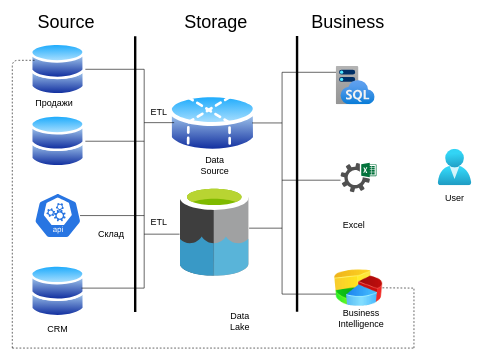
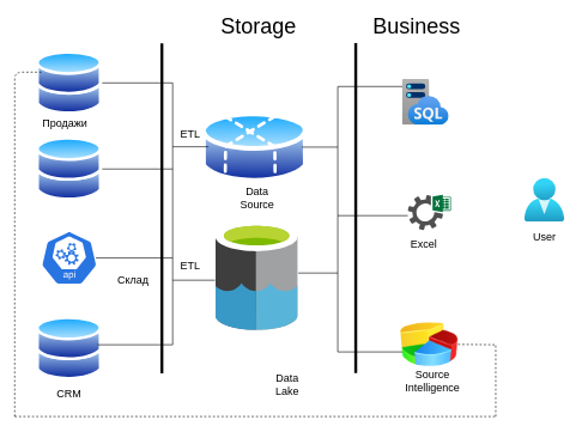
- <mxCell id="11" value="Source" style="text;html=1;strokeColor=none;fillColor=none;align=center;verticalAlign=middle;whiteSpace=wrap;rounded=0;shadow=0;sketch=0;fontFamily=Helvetica;fontSize=30;" vertex="1" parent="1"><mxGeometry x="30" y="20" width="160" height="30" as="geometry" /></mxCell>
- <mxCell id="22" value="Excel" style="text;html=1;strokeColor=none;fillColor=none;align=center;verticalAlign=middle;whiteSpace=wrap;rounded=0;shadow=0;sketch=0;fontFamily=Helvetica;fontSize=15;" vertex="1" parent="1"><mxGeometry x="570" y="365" width="40" height="20" as="geometry" /></mxCell>
+ <mxCell id="22" value="Excel" style="text;html=1;strokeColor=none;fillColor=none;align=center;verticalAlign=middle;whiteSpace=wrap;rounded=0;shadow=0;sketch=0;fontFamily=Helvetica;fontSize=15;" vertex="1" parent="1"><mxGeometry x="570" y="330" width="40" height="20" as="geometry" /></mxCell>
- <mxCell id="21" value="Business Intelligence" style="text;html=1;strokeColor=none;fillColor=none;align=center;verticalAlign=middle;whiteSpace=wrap;rounded=0;shadow=0;sketch=0;fontFamily=Helvetica;fontSize=15;" vertex="1" parent="1"><mxGeometry x="582.5" y="525" width="37.5" height="10" as="geometry" /></mxCell>
+ <mxCell id="21" value="Source Intelligence" style="text;html=1;strokeColor=none;fillColor=none;align=center;verticalAlign=middle;whiteSpace=wrap;rounded=0;shadow=0;sketch=0;fontFamily=Helvetica;fontSize=15;" vertex="1" parent="1"><mxGeometry x="582.5" y="525" width="37.5" height="10" as="geometry" /></mxCell>
